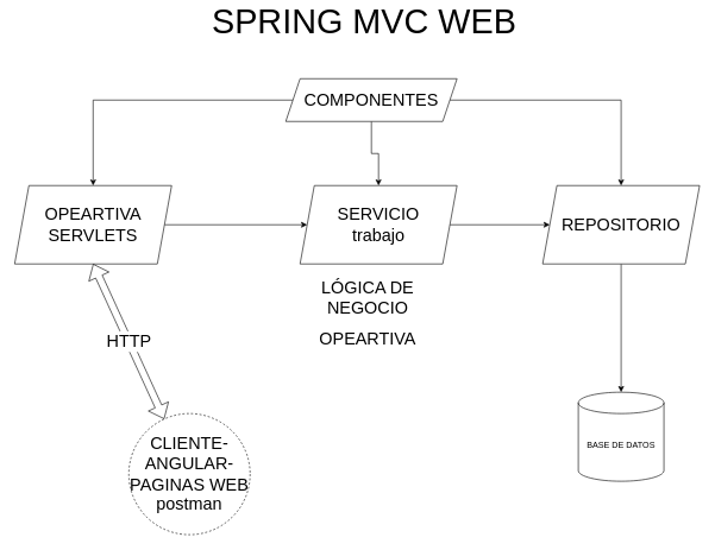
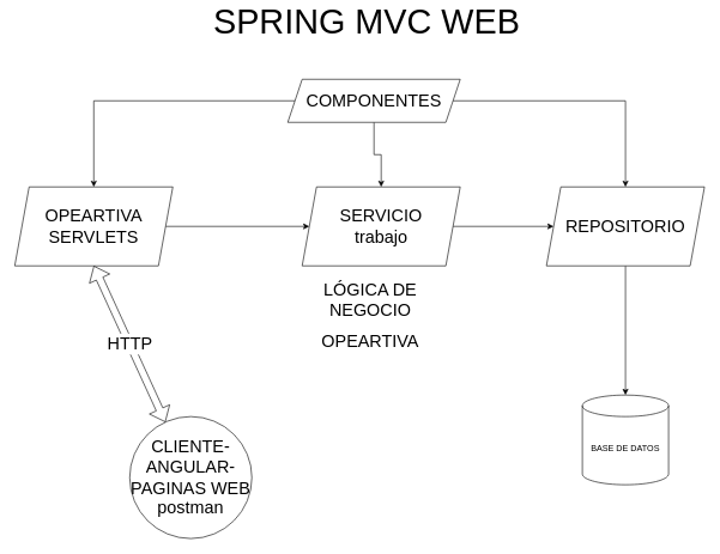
- <mxCell id="13" value="&lt;font style=&quot;font-size: 24px&quot;&gt;CLIENTE-ANGULAR-PAGINAS WEB&lt;br&gt;postman&lt;br&gt;&lt;/font&gt;" style="ellipse;whiteSpace=wrap;html=1;aspect=fixed;dashed=1;" parent="1" vertex="1"><mxGeometry x="180" y="580" width="170" height="170" as="geometry" /></mxCell>
+ <mxCell id="13" value="&lt;font style=&quot;font-size: 24px&quot;&gt;CLIENTE-ANGULAR-PAGINAS WEB&lt;br&gt;postman&lt;br&gt;&lt;/font&gt;" style="ellipse;whiteSpace=wrap;html=1;aspect=fixed;" parent="1" vertex="1"><mxGeometry x="180" y="580" width="170" height="170" as="geometry" /></mxCell>
